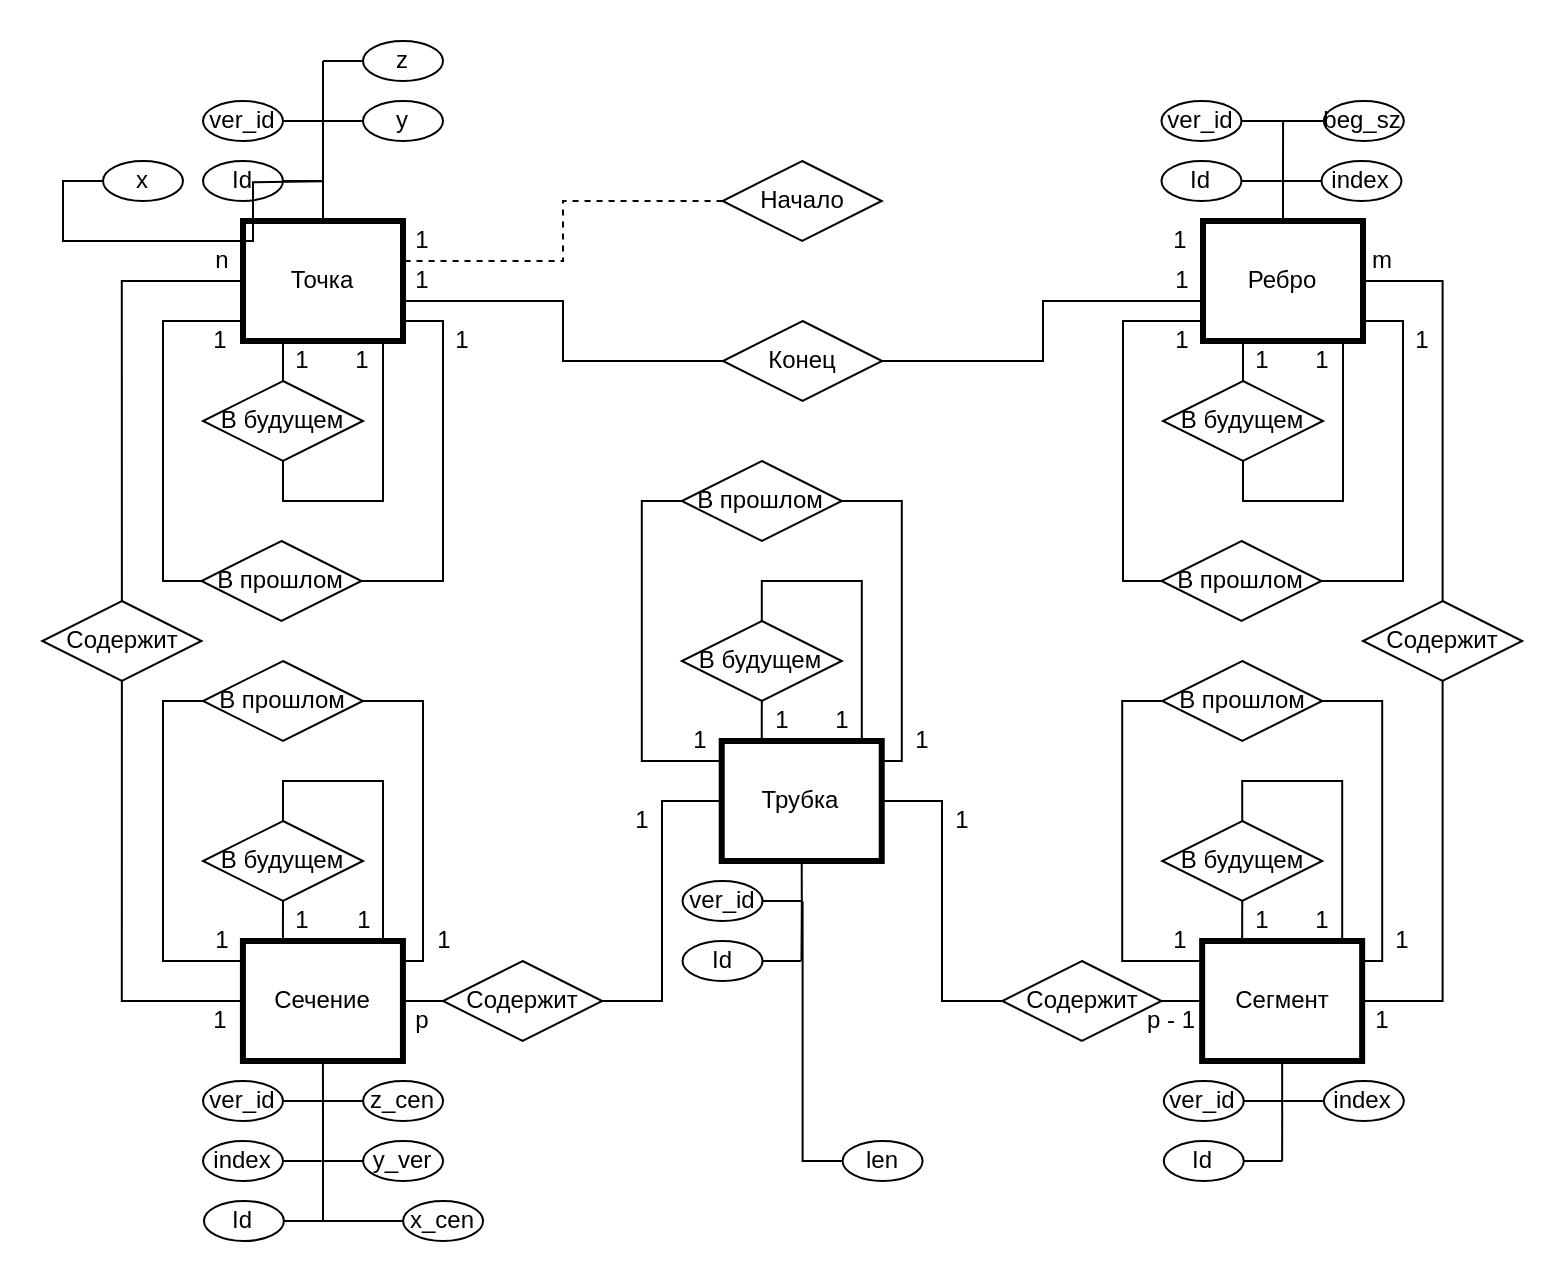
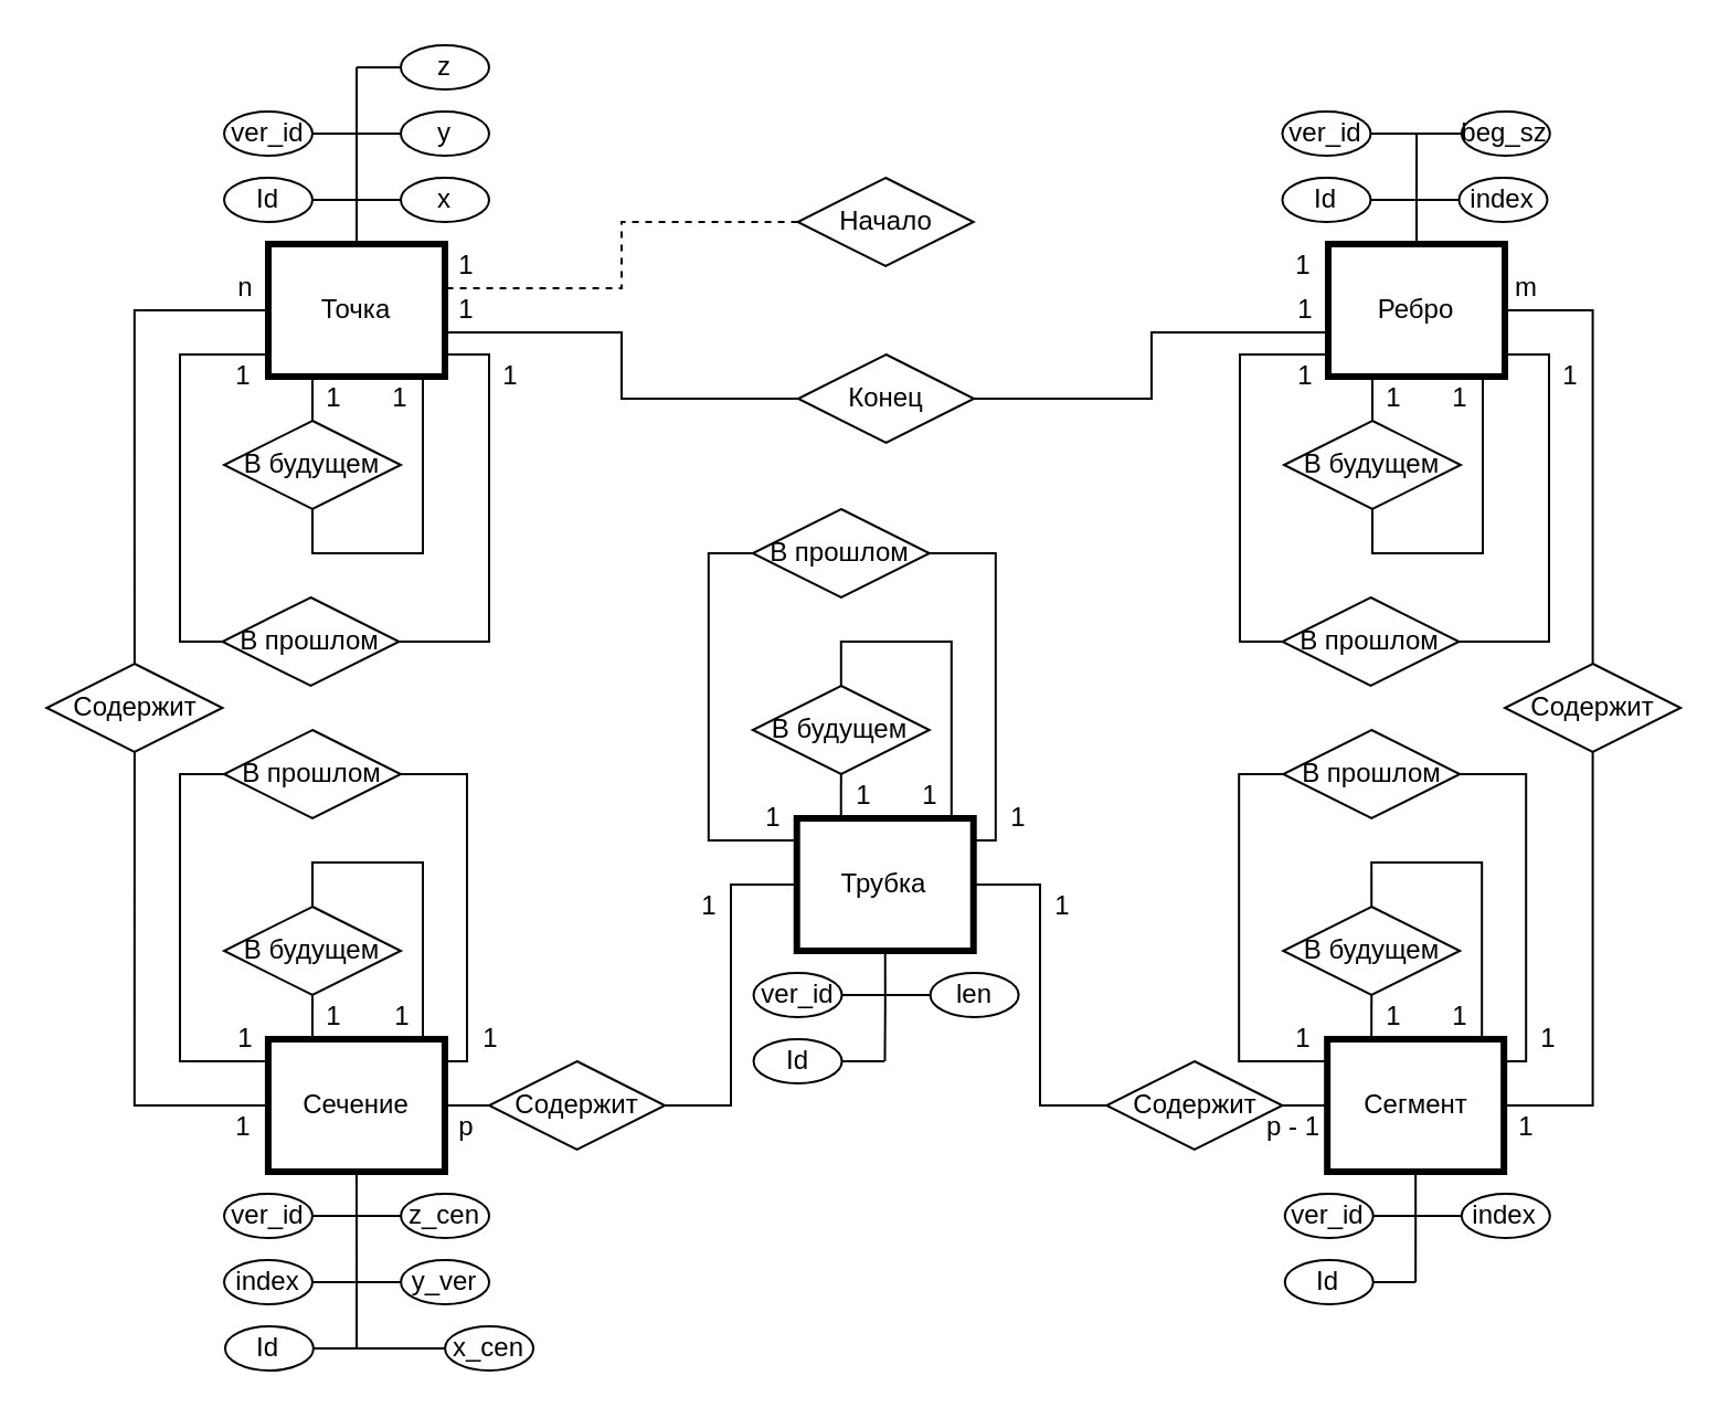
- <mxCell id="12" value="x" style="ellipse;whiteSpace=wrap;html=1;" parent="1" vertex="1"><mxGeometry x="51" y="80" width="40" height="20" as="geometry" /></mxCell>
+ <mxCell id="12" value="x" style="ellipse;whiteSpace=wrap;html=1;" parent="1" vertex="1"><mxGeometry x="181" y="80" width="40" height="20" as="geometry" /></mxCell>
- <mxCell id="120" value="len" style="ellipse;whiteSpace=wrap;html=1;" parent="1" vertex="1"><mxGeometry x="420.8" y="570" width="40" height="20" as="geometry" /></mxCell>
+ <mxCell id="120" value="len" style="ellipse;whiteSpace=wrap;html=1;" parent="1" vertex="1"><mxGeometry x="420.8" y="440" width="40" height="20" as="geometry" /></mxCell>
